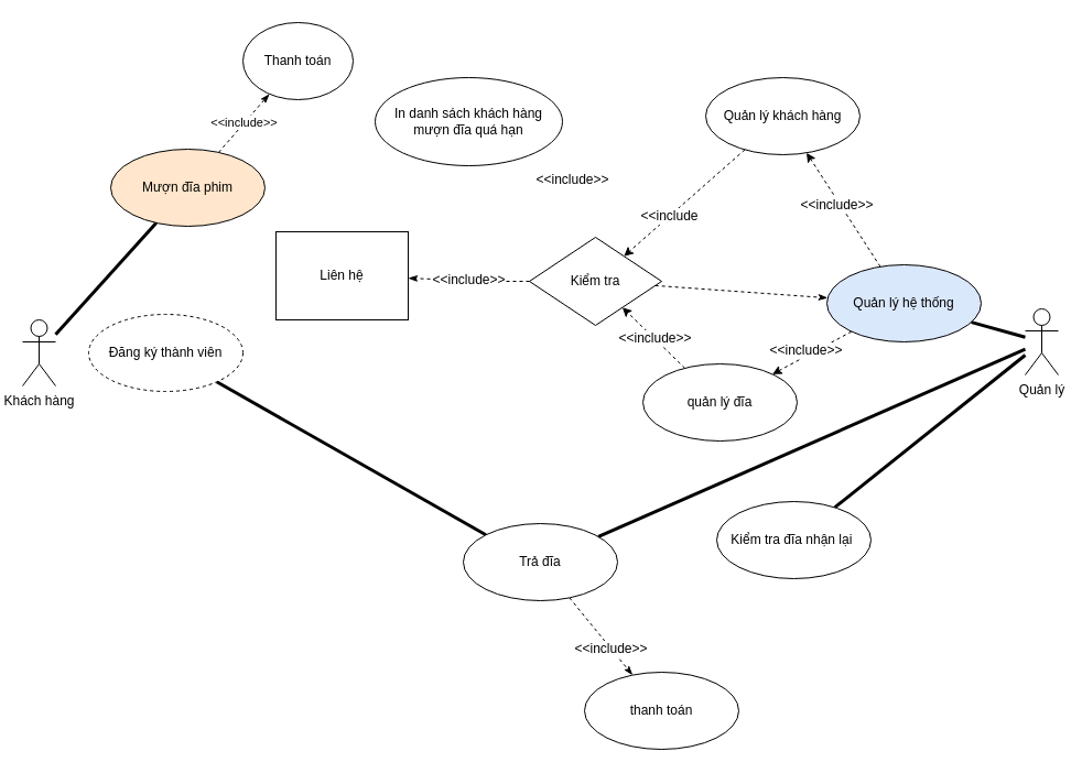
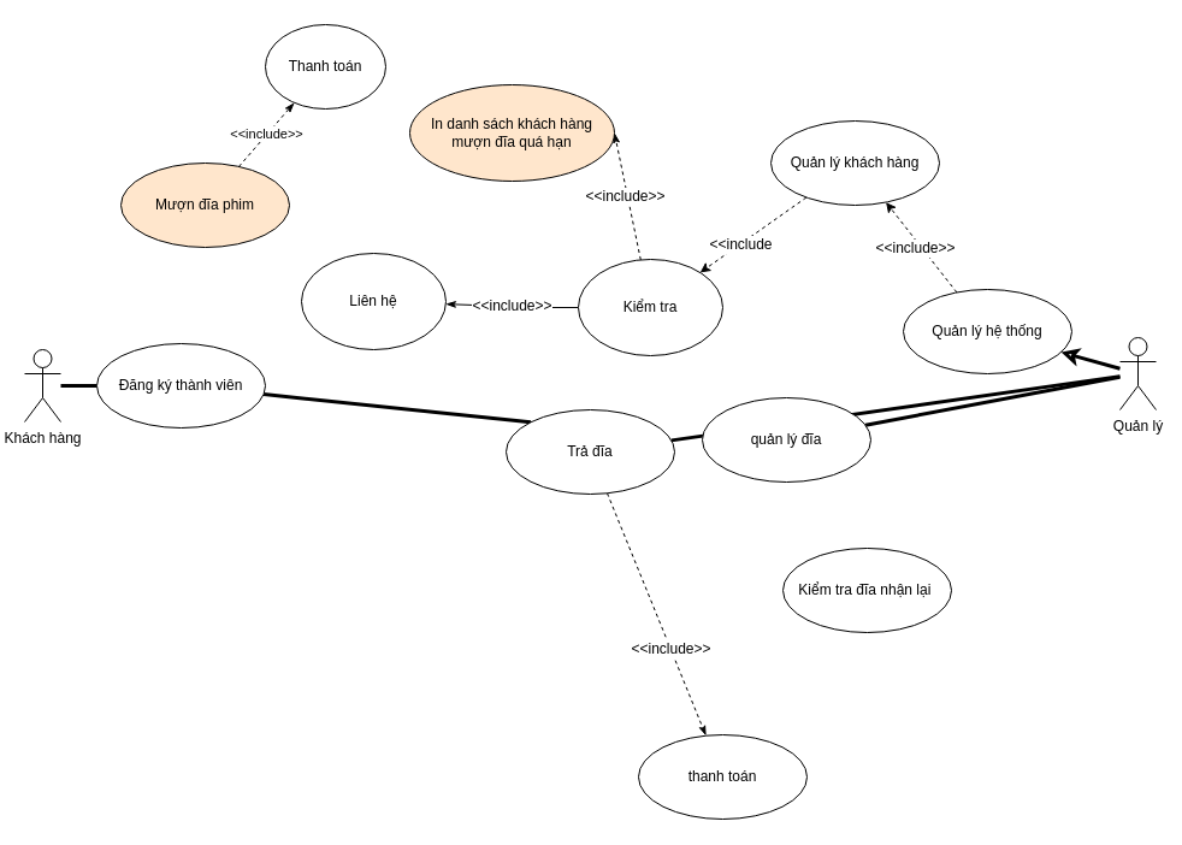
- <mxCell id="32" value="Quản lý khách hàng" style="ellipse;whiteSpace=wrap;html=1;" parent="1" vertex="1"><mxGeometry x="640" y="70" width="140" height="70" as="geometry" /></mxCell>
+ <mxCell id="32" value="Quản lý khách hàng" style="ellipse;whiteSpace=wrap;html=1;" parent="1" vertex="1"><mxGeometry x="640" y="100" width="140" height="70" as="geometry" /></mxCell>
- <mxCell id="25" value="In danh sách khách hàng mượn đĩa quá hạn" style="ellipse;whiteSpace=wrap;html=1;" parent="1" vertex="1"><mxGeometry x="340" y="70" width="170" height="80" as="geometry" /></mxCell>
+ <mxCell id="25" value="In danh sách khách hàng mượn đĩa quá hạn" style="ellipse;whiteSpace=wrap;html=1;fillColor=#ffe6cc;" parent="1" vertex="1"><mxGeometry x="340" y="70" width="170" height="80" as="geometry" /></mxCell>
- <mxCell id="24" value="Liên hệ" style="whiteSpace=wrap;html=1;rounded=0;" parent="1" vertex="1"><mxGeometry x="250" y="210" width="120" height="80" as="geometry" /></mxCell>
+ <mxCell id="24" value="Liên hệ" style="ellipse;whiteSpace=wrap;html=1;" parent="1" vertex="1"><mxGeometry x="250" y="210" width="120" height="80" as="geometry" /></mxCell>
- <mxCell id="2" style="rounded=0;orthogonalLoop=1;jettySize=auto;html=1;strokeWidth=3;endArrow=none;endFill=0;" parent="1" source="3" target="16" edge="1"><mxGeometry relative="1" as="geometry" /></mxCell>
+ <mxCell id="2" style="rounded=0;orthogonalLoop=1;jettySize=auto;html=1;entryX=0;entryY=0.5;entryDx=0;entryDy=0;strokeWidth=3;endArrow=none;endFill=0;" parent="1" source="3" target="9" edge="1"><mxGeometry relative="1" as="geometry" /></mxCell>
- <mxCell id="21" value="" style="edgeStyle=none;rounded=0;orthogonalLoop=1;jettySize=auto;html=1;dashed=1;endArrow=classicThin;endFill=1;strokeWidth=1;" parent="1" source="23" target="24" edge="1"><mxGeometry relative="1" as="geometry"><Array as="points"><mxPoint x="450" y="255" /></Array></mxGeometry></mxCell>
+ <mxCell id="21" value="" style="edgeStyle=none;rounded=0;orthogonalLoop=1;jettySize=auto;html=1;dashed=0;endArrow=classicThin;endFill=1;strokeWidth=1;" parent="1" source="23" target="24" edge="1"><mxGeometry relative="1" as="geometry"><Array as="points"><mxPoint x="450" y="255" /></Array></mxGeometry></mxCell>
- <mxCell id="23" value="Kiểm tra" style="rhombus;whiteSpace=wrap;html=1;" parent="1" vertex="1"><mxGeometry x="480" y="215" width="120" height="80" as="geometry" /></mxCell>
+ <mxCell id="23" value="Kiểm tra" style="ellipse;whiteSpace=wrap;html=1;" parent="1" vertex="1"><mxGeometry x="480" y="215" width="120" height="80" as="geometry" /></mxCell>
- <mxCell id="20" style="edgeStyle=none;rounded=0;orthogonalLoop=1;jettySize=auto;html=1;endArrow=classicThin;endFill=1;strokeWidth=1;dashed=1;" parent="1" source="23" target="14" edge="1"><mxGeometry relative="1" as="geometry" /></mxCell>
+ <mxCell id="20" style="edgeStyle=none;rounded=0;orthogonalLoop=1;jettySize=auto;html=1;entryX=1;entryY=0.5;entryDx=0;entryDy=0;endArrow=classicThin;endFill=1;strokeWidth=1;dashed=1;" parent="1" source="23" target="25" edge="1"><mxGeometry relative="1" as="geometry" /></mxCell>
- <mxCell id="14" value="Quản lý hệ thống" style="ellipse;whiteSpace=wrap;html=1;fillColor=#dae8fc;" parent="1" vertex="1"><mxGeometry x="750" y="240" width="140" height="70" as="geometry" /></mxCell>
+ <mxCell id="14" value="Quản lý hệ thống" style="ellipse;whiteSpace=wrap;html=1;" parent="1" vertex="1"><mxGeometry x="750" y="240" width="140" height="70" as="geometry" /></mxCell>
- <mxCell id="4" style="edgeStyle=none;rounded=0;orthogonalLoop=1;jettySize=auto;html=1;endArrow=none;endFill=0;strokeWidth=3;" parent="1" source="7" target="14" edge="1"><mxGeometry relative="1" as="geometry" /></mxCell>
+ <mxCell id="4" style="edgeStyle=none;rounded=0;orthogonalLoop=1;jettySize=auto;html=1;endArrow=classic;endFill=0;strokeWidth=3;" parent="1" source="7" target="14" edge="1"><mxGeometry relative="1" as="geometry" /></mxCell>
- <mxCell id="17" style="edgeStyle=none;rounded=0;orthogonalLoop=1;jettySize=auto;html=1;dashed=1;" edge="1" parent="1" source="19" target="23"><mxGeometry relative="1" as="geometry" /></mxCell>
- <mxCell id="18" value="&amp;lt;&amp;lt;include&amp;gt;&amp;gt;" style="text;html=1;resizable=0;points=[];align=center;verticalAlign=middle;labelBackgroundColor=#ffffff;" vertex="1" connectable="0" parent="17"><mxGeometry x="0.331" y="4" relative="1" as="geometry"><mxPoint x="13.5" y="6.5" as="offset" /></mxGeometry></mxCell>
- <mxCell id="12" style="edgeStyle=none;rounded=0;orthogonalLoop=1;jettySize=auto;html=1;dashed=1;" edge="1" parent="1" source="14" target="19"><mxGeometry relative="1" as="geometry" /></mxCell>
- <mxCell id="13" value="&amp;lt;&amp;lt;include&amp;gt;&amp;gt;" style="text;html=1;resizable=0;points=[];align=center;verticalAlign=middle;labelBackgroundColor=#ffffff;" vertex="1" connectable="0" parent="12"><mxGeometry x="0.394" y="-1" relative="1" as="geometry"><mxPoint x="8.5" y="-9.5" as="offset" /></mxGeometry></mxCell>
- <mxCell id="9" value="Đăng ký thành viên" style="ellipse;whiteSpace=wrap;html=1;dashed=1;" parent="1" vertex="1"><mxGeometry x="80" y="285" width="140" height="70" as="geometry" /></mxCell>
+ <mxCell id="9" value="Đăng ký thành viên" style="ellipse;whiteSpace=wrap;html=1;" parent="1" vertex="1"><mxGeometry x="80" y="285" width="140" height="70" as="geometry" /></mxCell>
- <mxCell id="6" style="edgeStyle=none;rounded=0;orthogonalLoop=1;jettySize=auto;html=1;endArrow=none;endFill=0;strokeWidth=3;" parent="1" source="7" target="33" edge="1"><mxGeometry relative="1" as="geometry" /></mxCell>
+ <mxCell id="6" style="edgeStyle=none;rounded=0;orthogonalLoop=1;jettySize=auto;html=1;endArrow=none;endFill=0;strokeWidth=3;" parent="1" source="7" target="19" edge="1"><mxGeometry relative="1" as="geometry" /></mxCell>
- <mxCell id="29" value="Trả đĩa" style="ellipse;whiteSpace=wrap;html=1;" parent="1" vertex="1"><mxGeometry x="420" y="475" width="140" height="70" as="geometry" /></mxCell>
+ <mxCell id="29" value="Trả đĩa" style="ellipse;whiteSpace=wrap;html=1;" parent="1" vertex="1"><mxGeometry x="420" y="340" width="140" height="70" as="geometry" /></mxCell>
